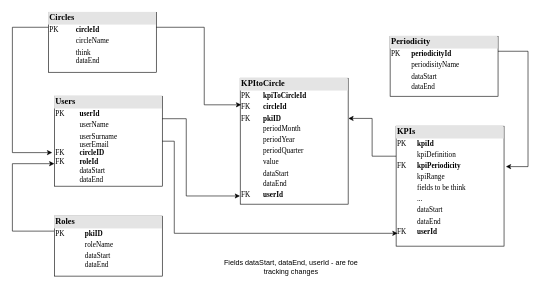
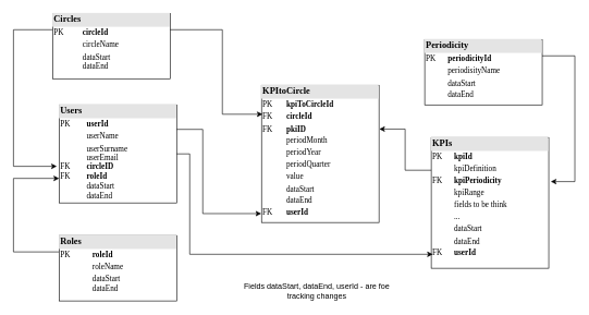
- <mxCell id="5" value="&lt;div style=&quot;box-sizing:border-box;width:100%;background:#e4e4e4;padding:2px;&quot;&gt;&lt;font style=&quot;font-size: 14px;&quot;&gt;&lt;b&gt;Circles&lt;/b&gt;&lt;/font&gt;&lt;/div&gt;&lt;table style=&quot;width:100%;font-size:1em;&quot; cellpadding=&quot;2&quot; cellspacing=&quot;0&quot;&gt;&lt;tbody&gt;&lt;tr&gt;&lt;td&gt;PK&lt;/td&gt;&lt;td&gt;&lt;b&gt;circleId&lt;/b&gt;&lt;/td&gt;&lt;/tr&gt;&lt;tr&gt;&lt;td&gt;&lt;br&gt;&lt;/td&gt;&lt;td&gt;circleName&lt;/td&gt;&lt;/tr&gt;&lt;tr&gt;&lt;td&gt;&lt;/td&gt;&lt;td&gt;think&lt;br&gt;dataEnd&lt;/td&gt;&lt;/tr&gt;&lt;/tbody&gt;&lt;/table&gt;" style="verticalAlign=top;align=left;overflow=fill;html=1;rounded=0;shadow=0;comic=0;labelBackgroundColor=none;strokeWidth=1;fontFamily=Verdana;fontSize=12" parent="1" vertex="1"><mxGeometry x="80" y="20" width="180" height="100" as="geometry" /></mxCell>
+ <mxCell id="5" value="&lt;div style=&quot;box-sizing:border-box;width:100%;background:#e4e4e4;padding:2px;&quot;&gt;&lt;font style=&quot;font-size: 14px;&quot;&gt;&lt;b&gt;Circles&lt;/b&gt;&lt;/font&gt;&lt;/div&gt;&lt;table style=&quot;width:100%;font-size:1em;&quot; cellpadding=&quot;2&quot; cellspacing=&quot;0&quot;&gt;&lt;tbody&gt;&lt;tr&gt;&lt;td&gt;PK&lt;/td&gt;&lt;td&gt;&lt;b&gt;circleId&lt;/b&gt;&lt;/td&gt;&lt;/tr&gt;&lt;tr&gt;&lt;td&gt;&lt;br&gt;&lt;/td&gt;&lt;td&gt;circleName&lt;/td&gt;&lt;/tr&gt;&lt;tr&gt;&lt;td&gt;&lt;/td&gt;&lt;td&gt;dataStart&lt;br&gt;dataEnd&lt;/td&gt;&lt;/tr&gt;&lt;/tbody&gt;&lt;/table&gt;" style="verticalAlign=top;align=left;overflow=fill;html=1;rounded=0;shadow=0;comic=0;labelBackgroundColor=none;strokeWidth=1;fontFamily=Verdana;fontSize=12" parent="1" vertex="1"><mxGeometry x="80" y="20" width="180" height="100" as="geometry" /></mxCell>
- <mxCell id="8" value="&lt;div style=&quot;box-sizing:border-box;width:100%;background:#e4e4e4;padding:2px;&quot;&gt;&lt;span style=&quot;font-size: 14px;&quot;&gt;&lt;b&gt;Roles&lt;/b&gt;&lt;/span&gt;&lt;/div&gt;&lt;table style=&quot;width:100%;font-size:1em;&quot; cellpadding=&quot;2&quot; cellspacing=&quot;0&quot;&gt;&lt;tbody&gt;&lt;tr&gt;&lt;td&gt;PK&lt;/td&gt;&lt;td&gt;&lt;b&gt;pkiID&lt;/b&gt;&lt;/td&gt;&lt;/tr&gt;&lt;tr&gt;&lt;td&gt;&lt;br&gt;&lt;/td&gt;&lt;td&gt;roleName&lt;/td&gt;&lt;/tr&gt;&lt;tr&gt;&lt;td&gt;&lt;/td&gt;&lt;td&gt;dataStart&lt;br&gt;dataEnd&lt;/td&gt;&lt;/tr&gt;&lt;/tbody&gt;&lt;/table&gt;" style="verticalAlign=top;align=left;overflow=fill;html=1;rounded=0;shadow=0;comic=0;labelBackgroundColor=none;strokeWidth=1;fontFamily=Verdana;fontSize=12" vertex="1" parent="1"><mxGeometry x="90" y="360" width="180" height="100" as="geometry" /></mxCell>
+ <mxCell id="8" value="&lt;div style=&quot;box-sizing:border-box;width:100%;background:#e4e4e4;padding:2px;&quot;&gt;&lt;span style=&quot;font-size: 14px;&quot;&gt;&lt;b&gt;Roles&lt;/b&gt;&lt;/span&gt;&lt;/div&gt;&lt;table style=&quot;width:100%;font-size:1em;&quot; cellpadding=&quot;2&quot; cellspacing=&quot;0&quot;&gt;&lt;tbody&gt;&lt;tr&gt;&lt;td&gt;PK&lt;/td&gt;&lt;td&gt;&lt;b&gt;roleId&lt;/b&gt;&lt;/td&gt;&lt;/tr&gt;&lt;tr&gt;&lt;td&gt;&lt;br&gt;&lt;/td&gt;&lt;td&gt;roleName&lt;/td&gt;&lt;/tr&gt;&lt;tr&gt;&lt;td&gt;&lt;/td&gt;&lt;td&gt;dataStart&lt;br&gt;dataEnd&lt;/td&gt;&lt;/tr&gt;&lt;/tbody&gt;&lt;/table&gt;" style="verticalAlign=top;align=left;overflow=fill;html=1;rounded=0;shadow=0;comic=0;labelBackgroundColor=none;strokeWidth=1;fontFamily=Verdana;fontSize=12" vertex="1" parent="1"><mxGeometry x="90" y="360" width="180" height="100" as="geometry" /></mxCell>
